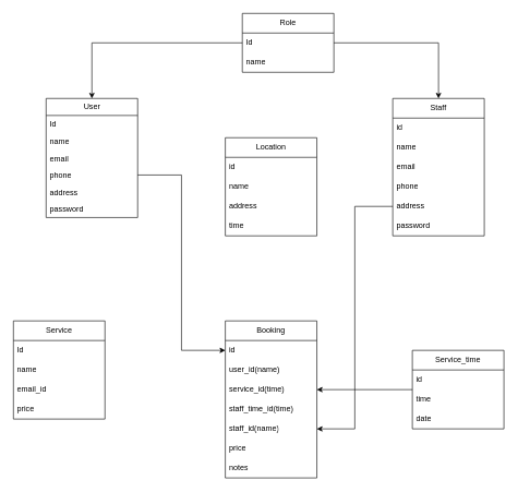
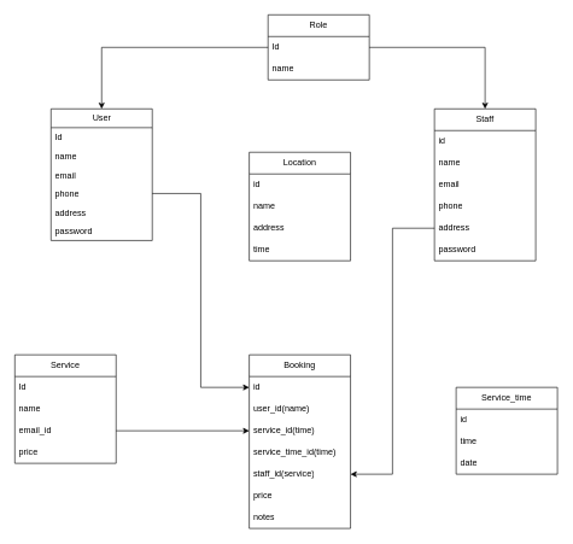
+ <mxCell id="44" style="edgeStyle=orthogonalEdgeStyle;rounded=0;orthogonalLoop=1;jettySize=auto;html=1;entryX=0;entryY=0.5;entryDx=0;entryDy=0;" parent="1" source="29" target="39" edge="1"><mxGeometry relative="1" as="geometry" /></mxCell>
- <mxCell id="31" style="edgeStyle=orthogonalEdgeStyle;rounded=0;orthogonalLoop=1;jettySize=auto;html=1;entryX=1;entryY=0.5;entryDx=0;entryDy=0;" parent="1" source="32" target="39" edge="1"><mxGeometry relative="1" as="geometry" /></mxCell>
- <mxCell id="40" value="staff_time_id(time)&amp;nbsp;" style="text;strokeColor=none;fillColor=none;align=left;verticalAlign=middle;spacingLeft=4;spacingRight=4;overflow=hidden;points=[[0,0.5],[1,0.5]];portConstraint=eastwest;rotatable=0;whiteSpace=wrap;html=1;" parent="36" vertex="1"><mxGeometry y="120" width="140" height="30" as="geometry" /></mxCell>
+ <mxCell id="40" value="service_time_id(time)&amp;nbsp;" style="text;strokeColor=none;fillColor=none;align=left;verticalAlign=middle;spacingLeft=4;spacingRight=4;overflow=hidden;points=[[0,0.5],[1,0.5]];portConstraint=eastwest;rotatable=0;whiteSpace=wrap;html=1;" parent="36" vertex="1"><mxGeometry y="120" width="140" height="30" as="geometry" /></mxCell>
- <mxCell id="41" value="staff_id(name)" style="text;strokeColor=none;fillColor=none;align=left;verticalAlign=middle;spacingLeft=4;spacingRight=4;overflow=hidden;points=[[0,0.5],[1,0.5]];portConstraint=eastwest;rotatable=0;whiteSpace=wrap;html=1;" parent="36" vertex="1"><mxGeometry y="150" width="140" height="30" as="geometry" /></mxCell>
+ <mxCell id="41" value="staff_id(service)" style="text;strokeColor=none;fillColor=none;align=left;verticalAlign=middle;spacingLeft=4;spacingRight=4;overflow=hidden;points=[[0,0.5],[1,0.5]];portConstraint=eastwest;rotatable=0;whiteSpace=wrap;html=1;" parent="36" vertex="1"><mxGeometry y="150" width="140" height="30" as="geometry" /></mxCell>
